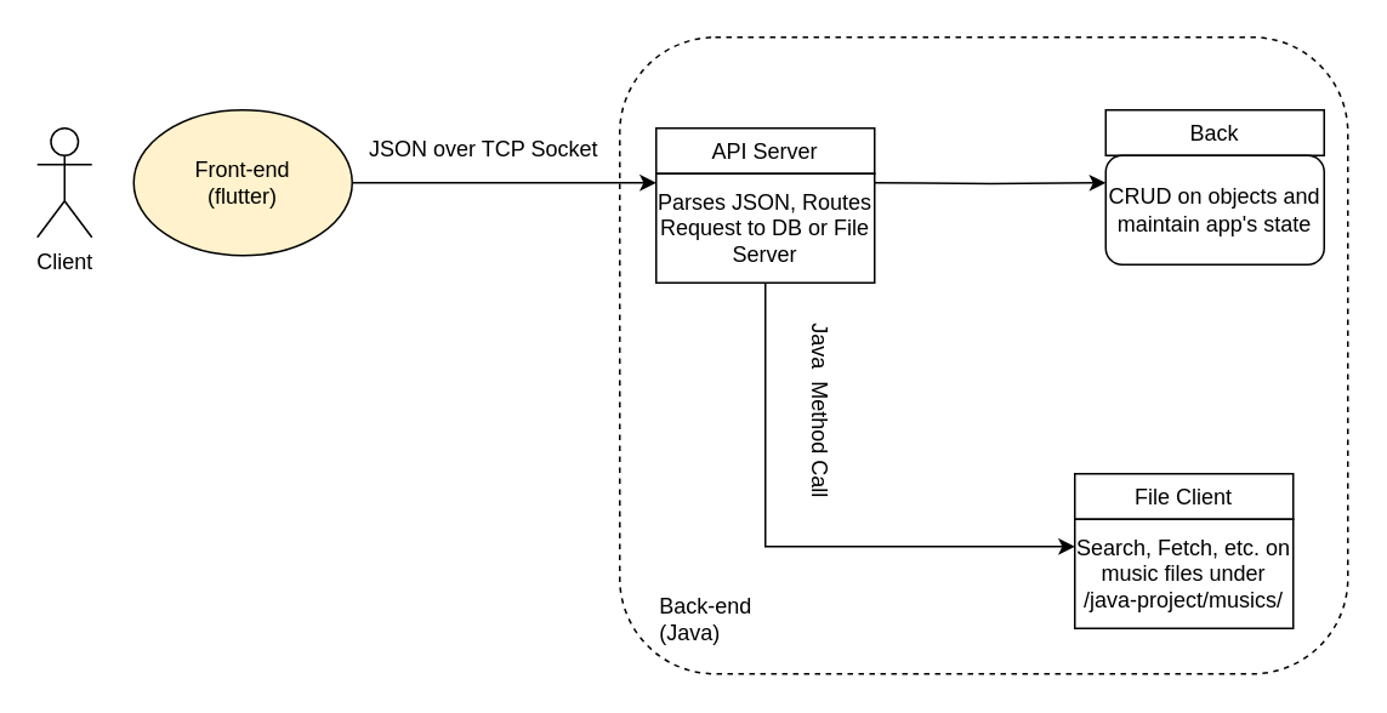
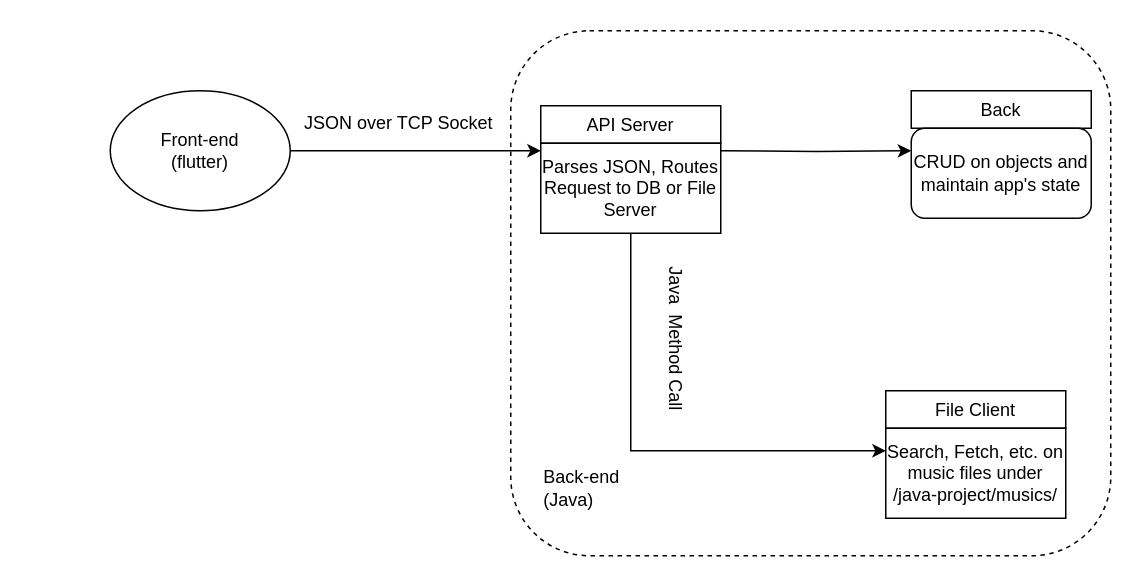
- <mxCell id="4" value="&lt;div&gt;Client&lt;/div&gt;&lt;div&gt;&lt;br&gt;&lt;/div&gt;" style="shape=umlActor;verticalLabelPosition=bottom;verticalAlign=top;html=1;outlineConnect=0;" parent="1" vertex="1"><mxGeometry x="20" y="70" width="30" height="60" as="geometry" /></mxCell>
- <mxCell id="3" value="Front-end&lt;br&gt;(flutter)" style="ellipse;whiteSpace=wrap;html=1;fillColor=#fff2cc;" parent="1" vertex="1"><mxGeometry x="73" y="60" width="120" height="80" as="geometry" /></mxCell>
+ <mxCell id="3" value="Front-end&lt;br&gt;(flutter)" style="ellipse;whiteSpace=wrap;html=1;" parent="1" vertex="1"><mxGeometry x="73" y="60" width="120" height="80" as="geometry" /></mxCell>
- <mxCell id="9" value="&lt;div align=&quot;left&quot;&gt;Back-end&lt;br&gt;&lt;/div&gt;&lt;div align=&quot;left&quot;&gt;(Java)&lt;br&gt;&lt;/div&gt;" style="text;html=1;align=center;verticalAlign=middle;resizable=0;points=[];autosize=1;strokeColor=none;fillColor=none;" vertex="1" parent="1"><mxGeometry x="352" y="320" width="70" height="40" as="geometry" /></mxCell>
+ <mxCell id="9" value="&lt;div align=&quot;left&quot;&gt;Back-end&lt;br&gt;&lt;/div&gt;&lt;div align=&quot;left&quot;&gt;(Java)&lt;br&gt;&lt;/div&gt;" style="text;html=1;align=center;verticalAlign=middle;resizable=0;points=[];autosize=1;strokeColor=none;fillColor=none;" vertex="1" parent="1"><mxGeometry x="352" y="305" width="70" height="40" as="geometry" /></mxCell>
